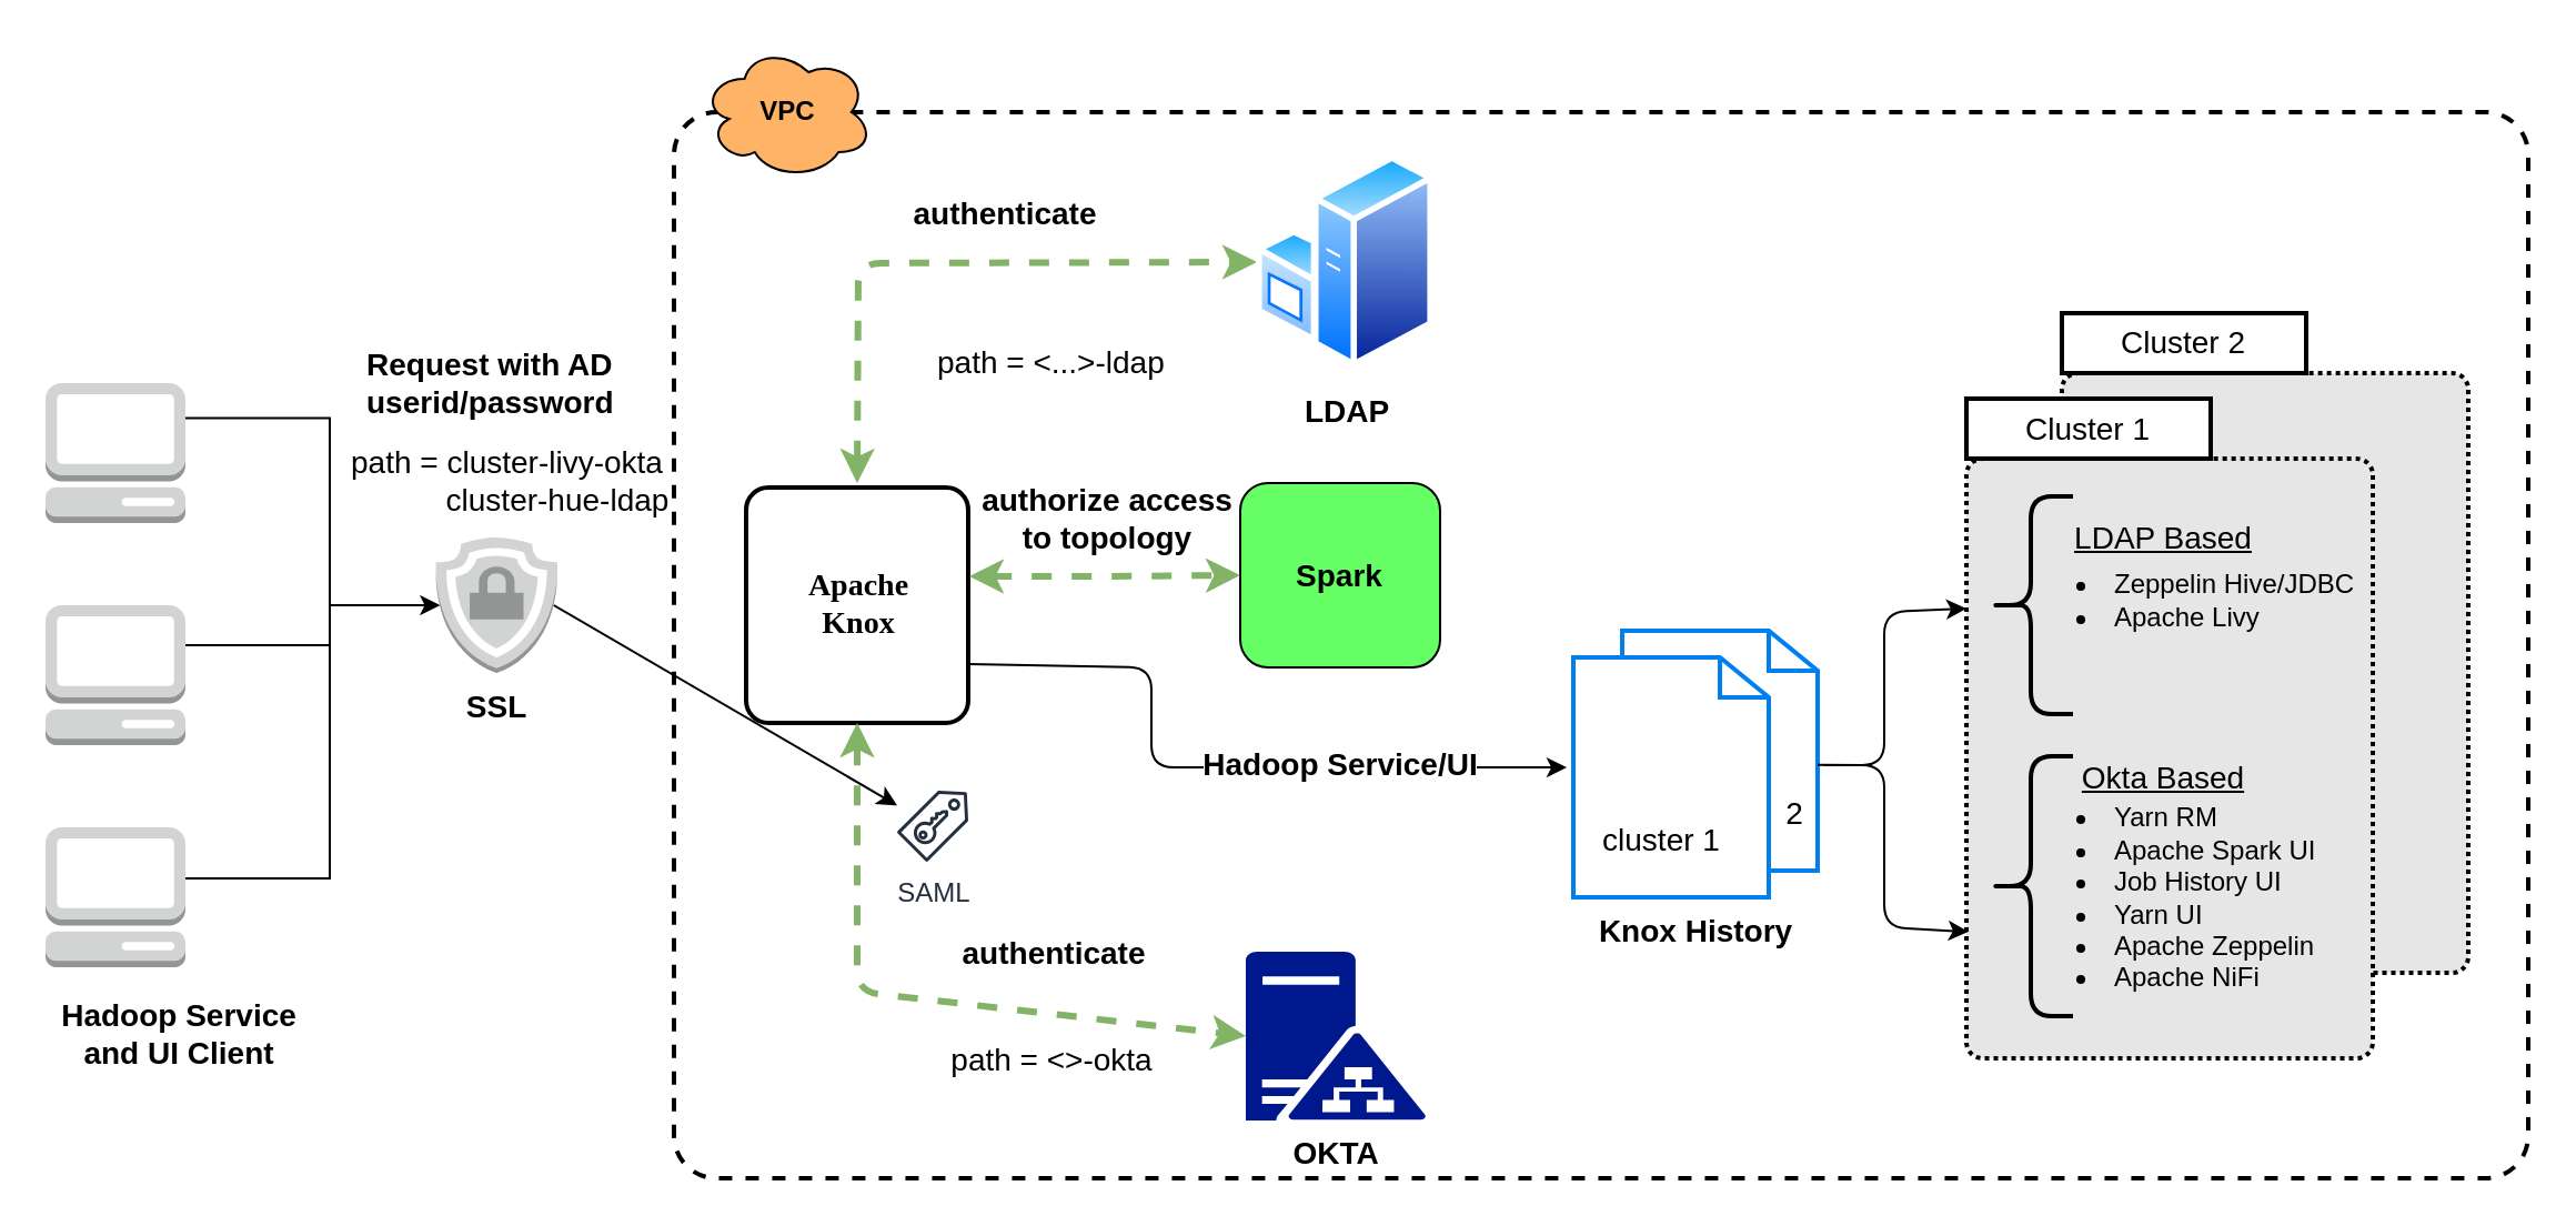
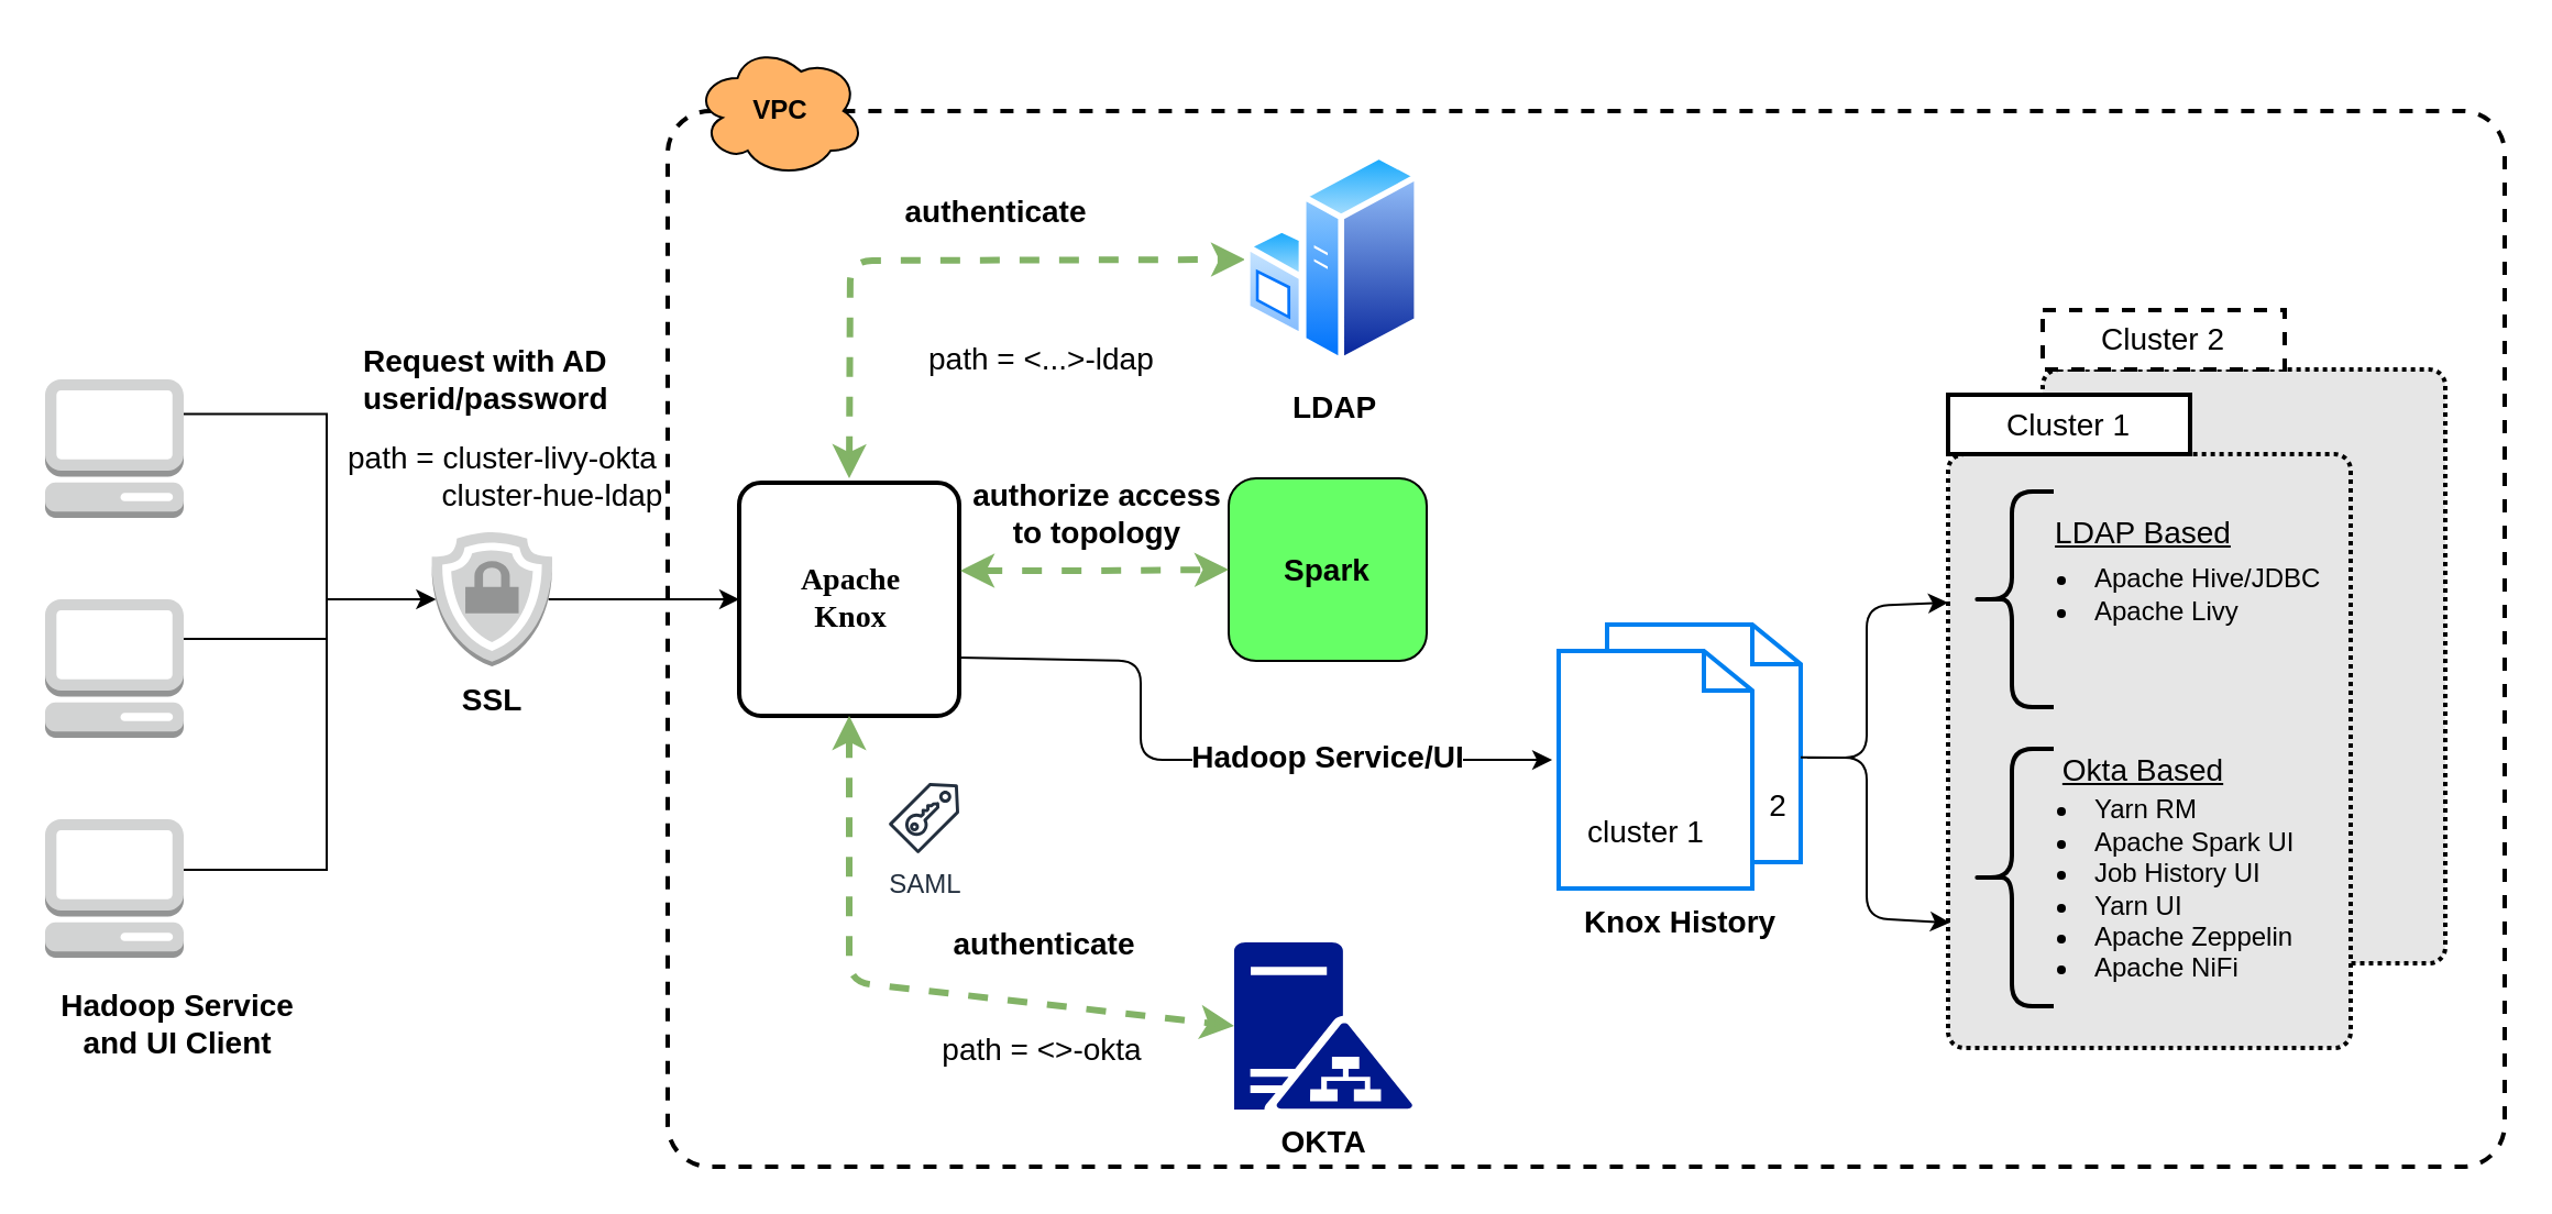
- <mxCell id="42" value="Cluster 2" style="rounded=0;whiteSpace=wrap;html=1;shadow=0;glass=0;comic=0;strokeWidth=2;fillColor=#FFFFFF;fontSize=14;align=center;" vertex="1" parent="1"><mxGeometry x="928" y="140.5" width="110" height="27" as="geometry" /></mxCell>
+ <mxCell id="42" value="Cluster 2" style="rounded=0;whiteSpace=wrap;html=1;shadow=0;glass=0;comic=0;strokeWidth=2;fillColor=#FFFFFF;fontSize=14;align=center;dashed=1;" vertex="1" parent="1"><mxGeometry x="928" y="140.5" width="110" height="27" as="geometry" /></mxCell>
- <mxCell id="27" value="&lt;li&gt;&lt;span&gt;Zeppelin Hive/JDBC&lt;/span&gt;&lt;br&gt;&lt;/li&gt;&lt;li&gt;Apache Livy&lt;/li&gt;" style="text;html=1;strokeColor=none;fillColor=none;align=left;verticalAlign=middle;whiteSpace=wrap;rounded=0;shadow=0;glass=0;comic=0;" vertex="1" parent="1"><mxGeometry x="933" y="241.5" width="135" height="56" as="geometry" /></mxCell>
+ <mxCell id="27" value="&lt;li&gt;&lt;span&gt;Apache Hive/JDBC&lt;/span&gt;&lt;br&gt;&lt;/li&gt;&lt;li&gt;Apache Livy&lt;/li&gt;" style="text;html=1;strokeColor=none;fillColor=none;align=left;verticalAlign=middle;whiteSpace=wrap;rounded=0;shadow=0;glass=0;comic=0;" vertex="1" parent="1"><mxGeometry x="933" y="241.5" width="135" height="56" as="geometry" /></mxCell>
- <mxCell id="14" value="" style="endArrow=classic;html=1;fontSize=14;exitX=0.97;exitY=0.5;exitDx=0;exitDy=0;exitPerimeter=0;" parent="1" source="10" target="19" edge="1"><mxGeometry width="50" height="50" relative="1" as="geometry"><mxPoint x="246" y="298" as="sourcePoint" /><mxPoint x="296" y="248" as="targetPoint" /></mxGeometry></mxCell>
+ <mxCell id="14" value="" style="endArrow=classic;html=1;fontSize=14;exitX=0.97;exitY=0.5;exitDx=0;exitDy=0;exitPerimeter=0;entryX=0;entryY=0.5;entryDx=0;entryDy=0;" parent="1" source="10" target="13" edge="1"><mxGeometry width="50" height="50" relative="1" as="geometry"><mxPoint x="246" y="298" as="sourcePoint" /><mxPoint x="296" y="248" as="targetPoint" /></mxGeometry></mxCell>
